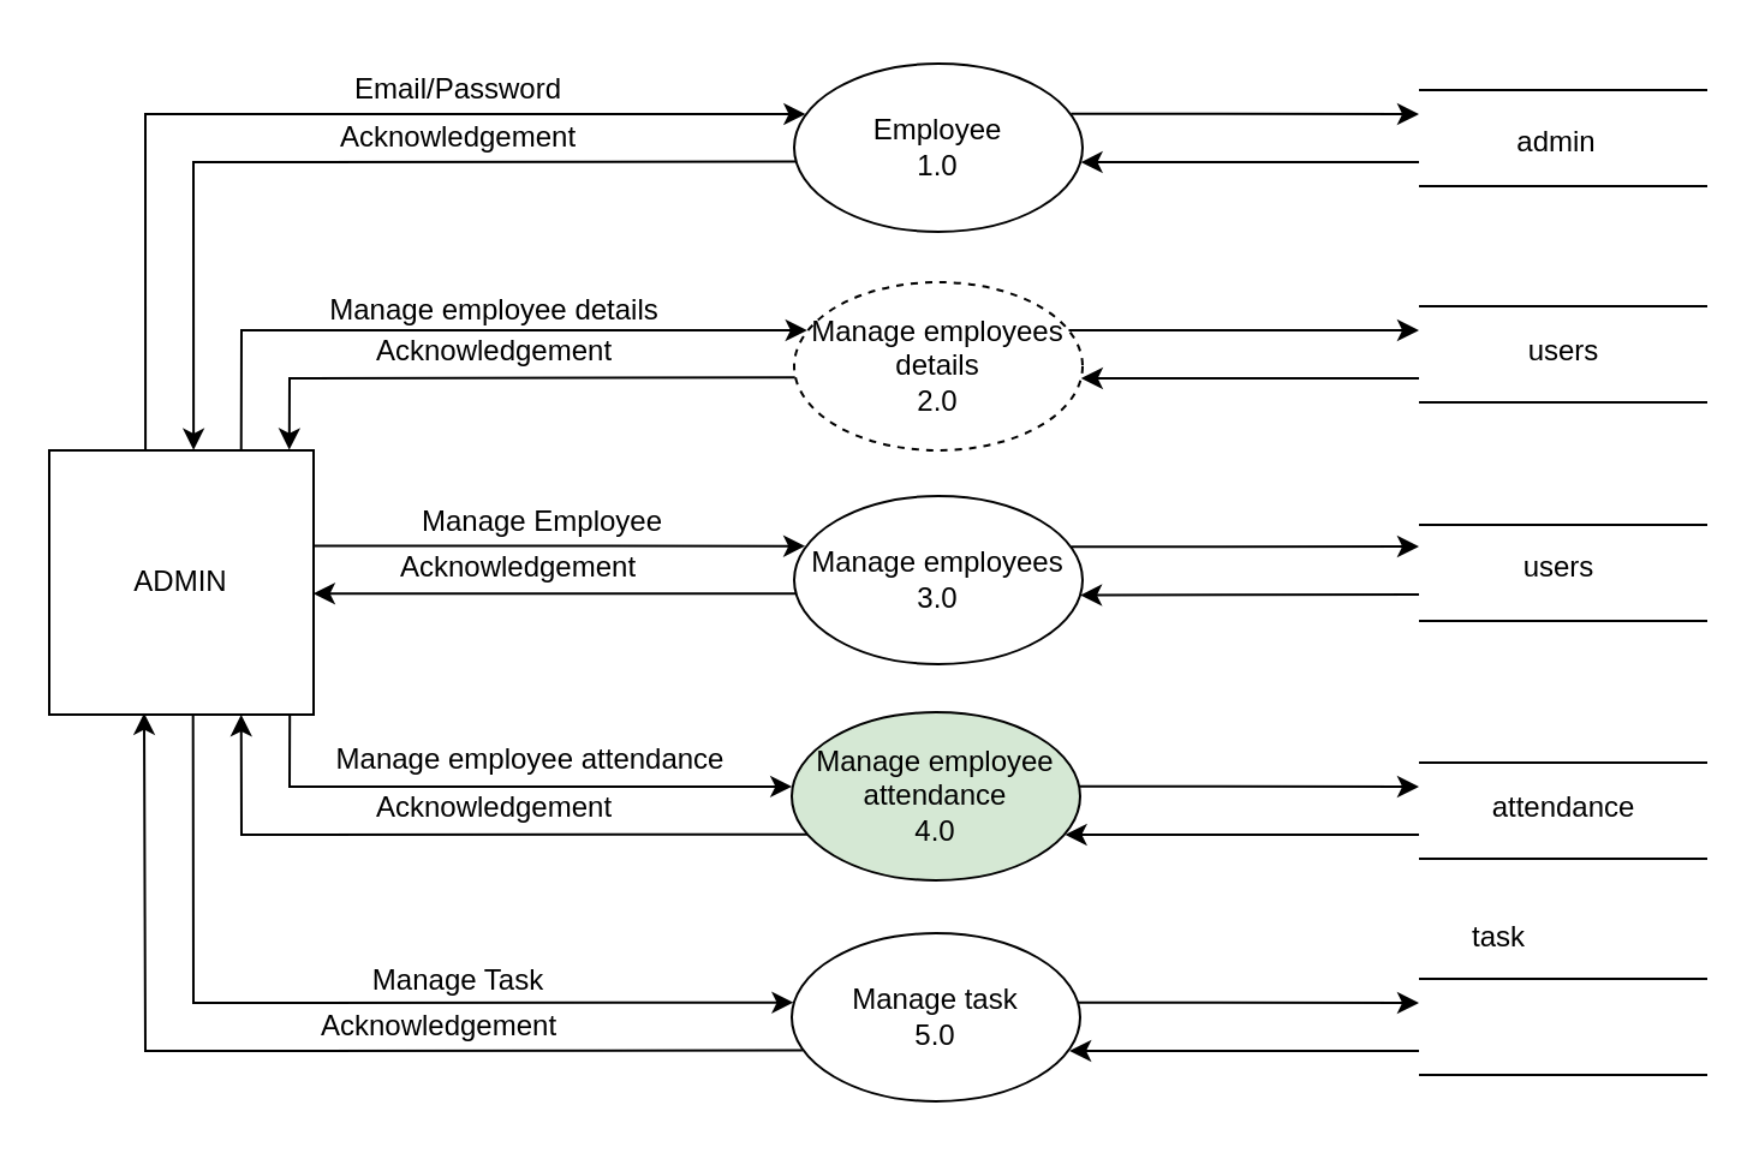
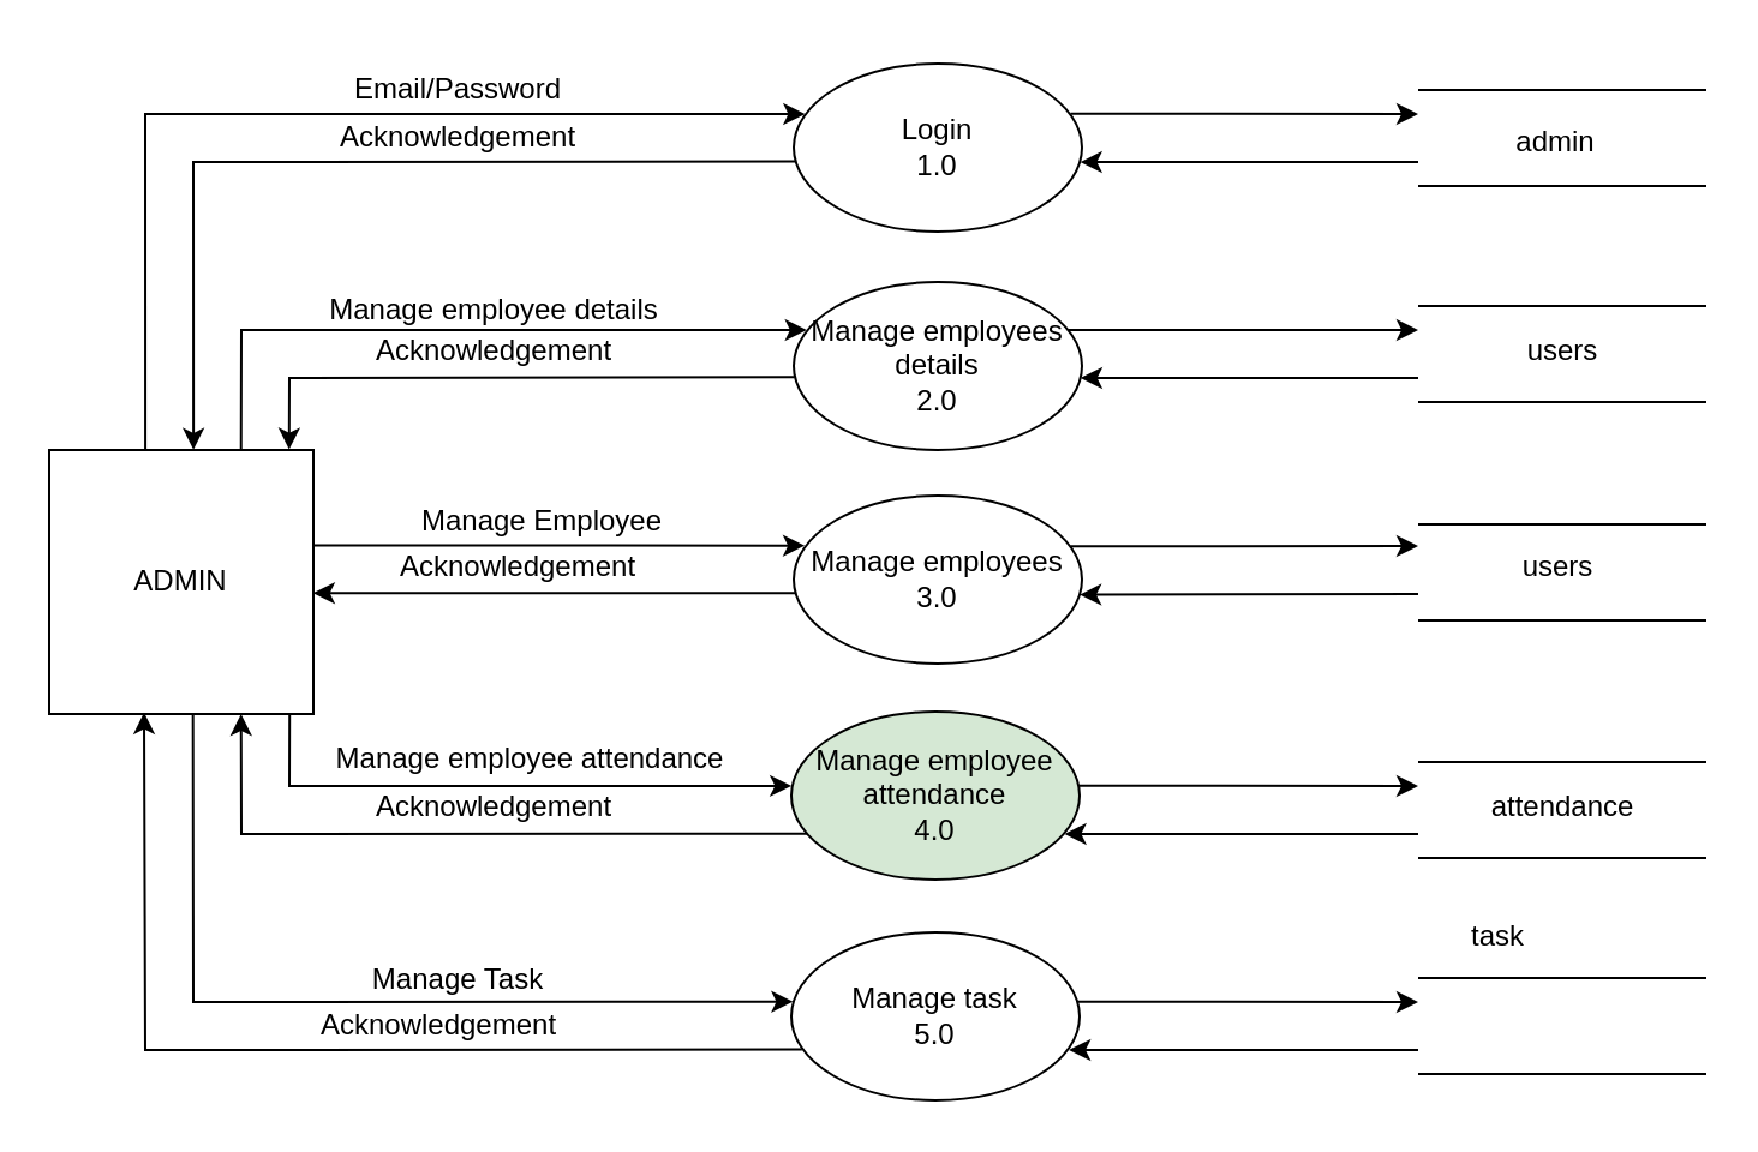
- <mxCell id="2" value="Employee&lt;br style=&quot;border-color: var(--border-color);&quot;&gt;&lt;span style=&quot;&quot;&gt;1.0&lt;/span&gt;" style="ellipse;whiteSpace=wrap;html=1;" parent="1" vertex="1"><mxGeometry x="330" y="26" width="120" height="70" as="geometry" /></mxCell>
+ <mxCell id="2" value="Login&lt;br style=&quot;border-color: var(--border-color);&quot;&gt;&lt;span style=&quot;&quot;&gt;1.0&lt;/span&gt;" style="ellipse;whiteSpace=wrap;html=1;" parent="1" vertex="1"><mxGeometry x="330" y="26" width="120" height="70" as="geometry" /></mxCell>
- <mxCell id="3" value="Manage employees details&lt;br style=&quot;border-color: var(--border-color);&quot;&gt;&lt;span style=&quot;&quot;&gt;2.0&lt;/span&gt;" style="ellipse;whiteSpace=wrap;html=1;dashed=1;" parent="1" vertex="1"><mxGeometry x="330" y="117" width="120" height="70" as="geometry" /></mxCell>
+ <mxCell id="3" value="Manage employees details&lt;br style=&quot;border-color: var(--border-color);&quot;&gt;&lt;span style=&quot;&quot;&gt;2.0&lt;/span&gt;" style="ellipse;whiteSpace=wrap;html=1;" parent="1" vertex="1"><mxGeometry x="330" y="117" width="120" height="70" as="geometry" /></mxCell>
